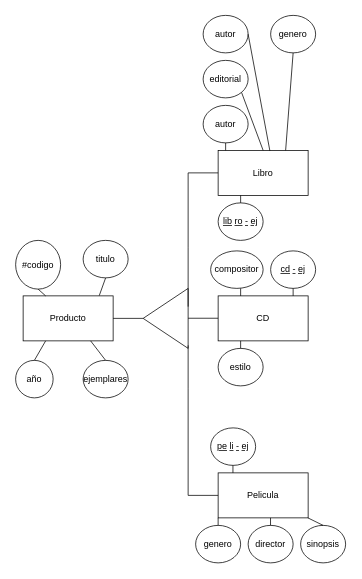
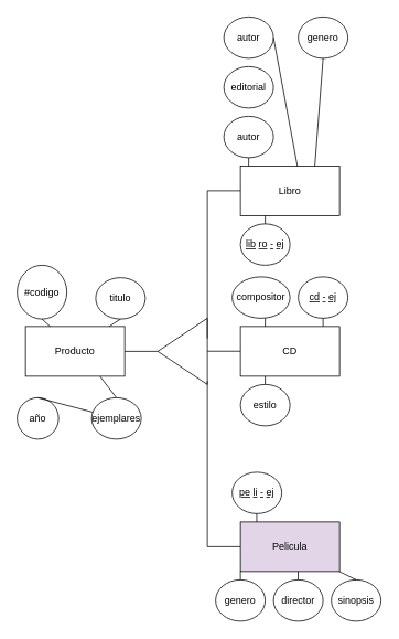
- <mxCell id="29" value="" style="endArrow=none;html=1;rounded=0;exitX=0.5;exitY=0;exitDx=0;exitDy=0;entryX=1;entryY=1;entryDx=0;entryDy=0;" edge="1" parent="1" source="4" target="20"><mxGeometry width="50" height="50" relative="1" as="geometry"><mxPoint x="310" y="210" as="sourcePoint" /><mxPoint x="360" y="160" as="targetPoint" /></mxGeometry></mxCell>
- <mxCell id="12" value="titulo" style="ellipse;whiteSpace=wrap;html=1;" vertex="1" parent="1"><mxGeometry x="110" y="320" width="60" height="50" as="geometry" /></mxCell>
+ <mxCell id="12" value="titulo" style="ellipse;whiteSpace=wrap;html=1;" vertex="1" parent="1"><mxGeometry x="115" y="335" width="60" height="50" as="geometry" /></mxCell>
- <mxCell id="16" value="" style="endArrow=none;html=1;rounded=0;exitX=0.5;exitY=0;exitDx=0;exitDy=0;entryX=0.25;entryY=1;entryDx=0;entryDy=0;" edge="1" parent="1" source="13" target="2"><mxGeometry width="50" height="50" relative="1" as="geometry"><mxPoint x="70" y="404" as="sourcePoint" /><mxPoint x="60" y="380" as="targetPoint" /></mxGeometry></mxCell>
+ <mxCell id="16" value="" style="endArrow=none;html=1;rounded=0;exitX=0.5;exitY=0;exitDx=0;exitDy=0;" edge="1" parent="1" source="13" target="17"><mxGeometry width="50" height="50" relative="1" as="geometry"><mxPoint x="70" y="404" as="sourcePoint" /><mxPoint x="60" y="380" as="targetPoint" /></mxGeometry></mxCell>
- <mxCell id="5" value="Pelicula" style="rounded=0;whiteSpace=wrap;html=1;" vertex="1" parent="1"><mxGeometry x="290" y="630" width="120" height="60" as="geometry" /></mxCell>
+ <mxCell id="5" value="Pelicula" style="rounded=0;whiteSpace=wrap;html=1;fillColor=#e1d5e7;" vertex="1" parent="1"><mxGeometry x="290" y="630" width="120" height="60" as="geometry" /></mxCell>
